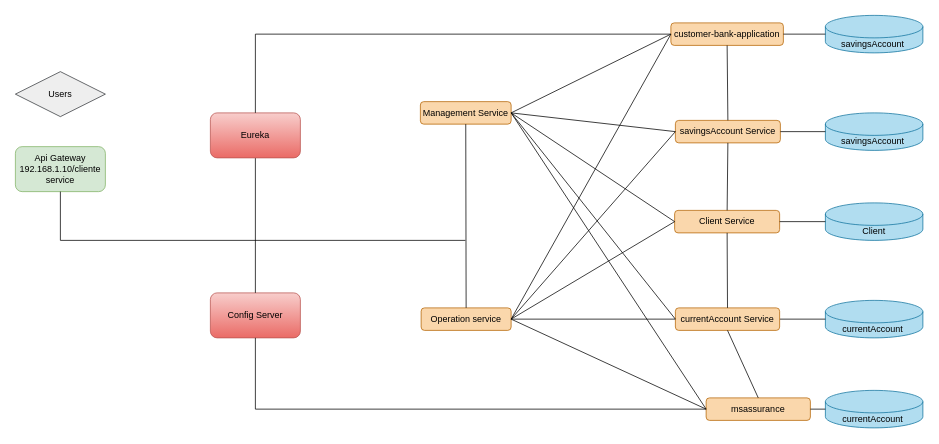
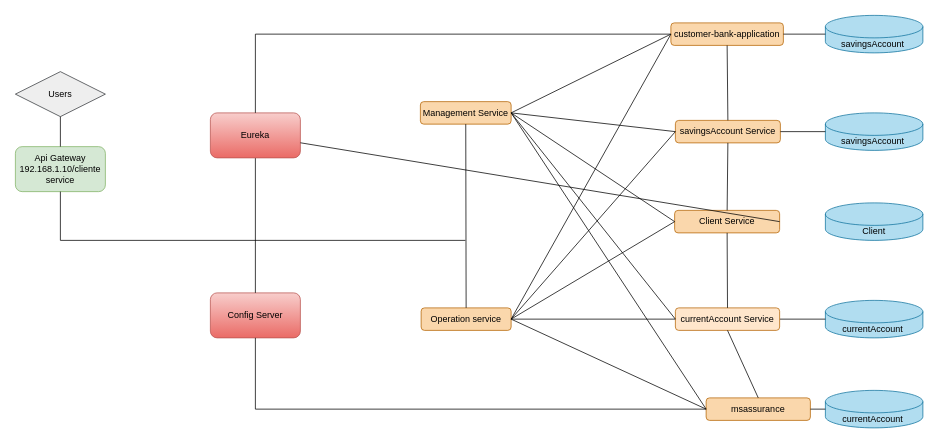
+ <mxCell id="20" value="" style="endArrow=none;html=1;rounded=0;strokeColor=default;entryX=0.5;entryY=1;entryDx=0;entryDy=0;exitX=0.5;exitY=0;exitDx=0;exitDy=0;" parent="1" source="9" target="10" edge="1"><mxGeometry width="50" height="50" relative="1" as="geometry"><mxPoint x="390" y="545" as="sourcePoint" /><mxPoint x="440" y="495" as="targetPoint" /></mxGeometry></mxCell>
- <mxCell id="24" value="" style="endArrow=none;html=1;rounded=0;entryX=0;entryY=0.5;entryDx=0;entryDy=0;entryPerimeter=0;exitX=1;exitY=0.5;exitDx=0;exitDy=0;" parent="1" source="17" target="18" edge="1"><mxGeometry width="50" height="50" relative="1" as="geometry"><mxPoint x="610" y="350" as="sourcePoint" /><mxPoint x="660" y="300" as="targetPoint" /></mxGeometry></mxCell>
+ <mxCell id="24" value="" style="endArrow=none;html=1;rounded=0;exitX=1;exitY=0.5;exitDx=0;exitDy=0;" parent="1" source="17" target="19" edge="1"><mxGeometry width="50" height="50" relative="1" as="geometry"><mxPoint x="610" y="350" as="sourcePoint" /><mxPoint x="660" y="300" as="targetPoint" /></mxGeometry></mxCell>
- <mxCell id="13" value="currentAccount Service" style="rounded=1;whiteSpace=wrap;html=1;fillColor=#fad7ac;strokeColor=#b46504;" parent="1" vertex="1"><mxGeometry x="900" y="410" width="139" height="30" as="geometry" /></mxCell>
+ <mxCell id="13" value="currentAccount Service" style="rounded=1;whiteSpace=wrap;html=1;fillColor=#ffe6cc;strokeColor=#b46504;" parent="1" vertex="1"><mxGeometry x="900" y="410" width="139" height="30" as="geometry" /></mxCell>
